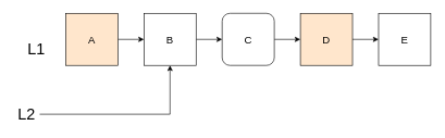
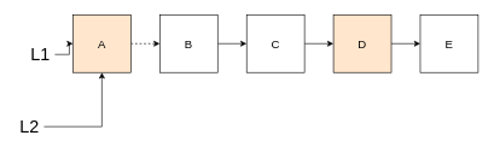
- <mxCell id="3" value="" style="edgeStyle=orthogonalEdgeStyle;rounded=0;orthogonalLoop=1;jettySize=auto;html=1;" parent="1" source="4" target="6" edge="1"><mxGeometry relative="1" as="geometry" /></mxCell>
+ <mxCell id="3" value="" style="edgeStyle=orthogonalEdgeStyle;rounded=0;orthogonalLoop=1;jettySize=auto;html=1;dashed=1;" parent="1" source="4" target="6" edge="1"><mxGeometry relative="1" as="geometry" /></mxCell>
- <mxCell id="8" value="&lt;font size=&quot;3&quot;&gt;C&lt;/font&gt;" style="whiteSpace=wrap;html=1;aspect=fixed;rounded=1;" parent="1" vertex="1"><mxGeometry x="340" y="20" width="80" height="80" as="geometry" /></mxCell>
+ <mxCell id="8" value="&lt;font size=&quot;3&quot;&gt;C&lt;/font&gt;" style="whiteSpace=wrap;html=1;aspect=fixed;" parent="1" vertex="1"><mxGeometry x="340" y="20" width="80" height="80" as="geometry" /></mxCell>
+ <mxCell id="11" value="" style="edgeStyle=orthogonalEdgeStyle;rounded=0;orthogonalLoop=1;jettySize=auto;html=1;" parent="1" source="12" target="4" edge="1"><mxGeometry relative="1" as="geometry" /></mxCell>
- <mxCell id="13" style="edgeStyle=orthogonalEdgeStyle;rounded=0;orthogonalLoop=1;jettySize=auto;html=1;entryX=0.5;entryY=1;entryDx=0;entryDy=0;" edge="1" parent="1" source="14" target="6"><mxGeometry relative="1" as="geometry" /></mxCell>
+ <mxCell id="13" style="edgeStyle=orthogonalEdgeStyle;rounded=0;orthogonalLoop=1;jettySize=auto;html=1;" edge="1" parent="1" source="14" target="4"><mxGeometry relative="1" as="geometry" /></mxCell>
